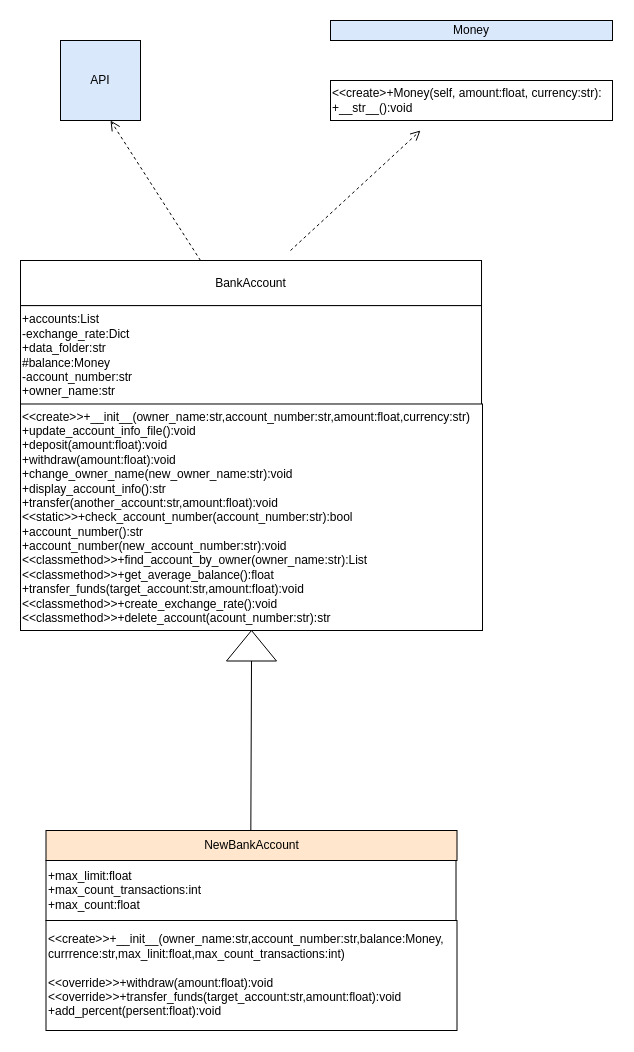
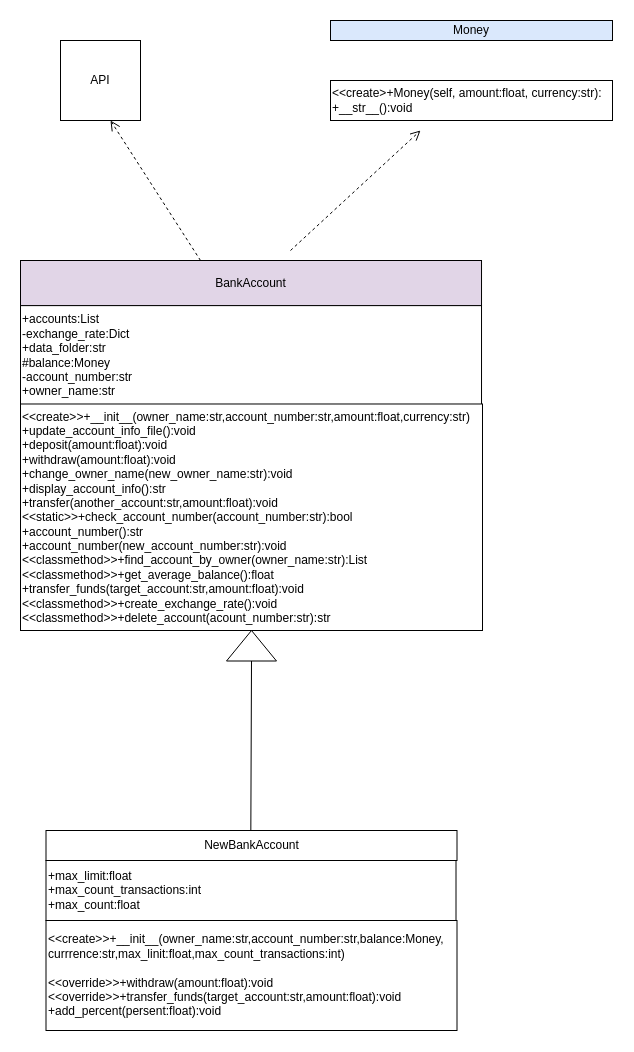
- <mxCell id="13" value="API" style="whiteSpace=wrap;html=1;aspect=fixed;fillColor=#dae8fc;" vertex="1" parent="1"><mxGeometry x="60" y="40" width="80" height="80" as="geometry" /></mxCell>
+ <mxCell id="13" value="API" style="whiteSpace=wrap;html=1;aspect=fixed;" vertex="1" parent="1"><mxGeometry x="60" y="40" width="80" height="80" as="geometry" /></mxCell>
- <mxCell id="6" value="BankAccount" style="rounded=0;whiteSpace=wrap;html=1;" vertex="1" parent="5"><mxGeometry width="461.019" height="45.122" as="geometry" /></mxCell>
+ <mxCell id="6" value="BankAccount" style="rounded=0;whiteSpace=wrap;html=1;fillColor=#e1d5e7;" vertex="1" parent="5"><mxGeometry width="461.019" height="45.122" as="geometry" /></mxCell>
- <mxCell id="10" value="NewBankAccount" style="rounded=0;whiteSpace=wrap;html=1;fillColor=#ffe6cc;" vertex="1" parent="9"><mxGeometry width="411" height="30" as="geometry" /></mxCell>
+ <mxCell id="10" value="NewBankAccount" style="rounded=0;whiteSpace=wrap;html=1;" vertex="1" parent="9"><mxGeometry width="411" height="30" as="geometry" /></mxCell>
